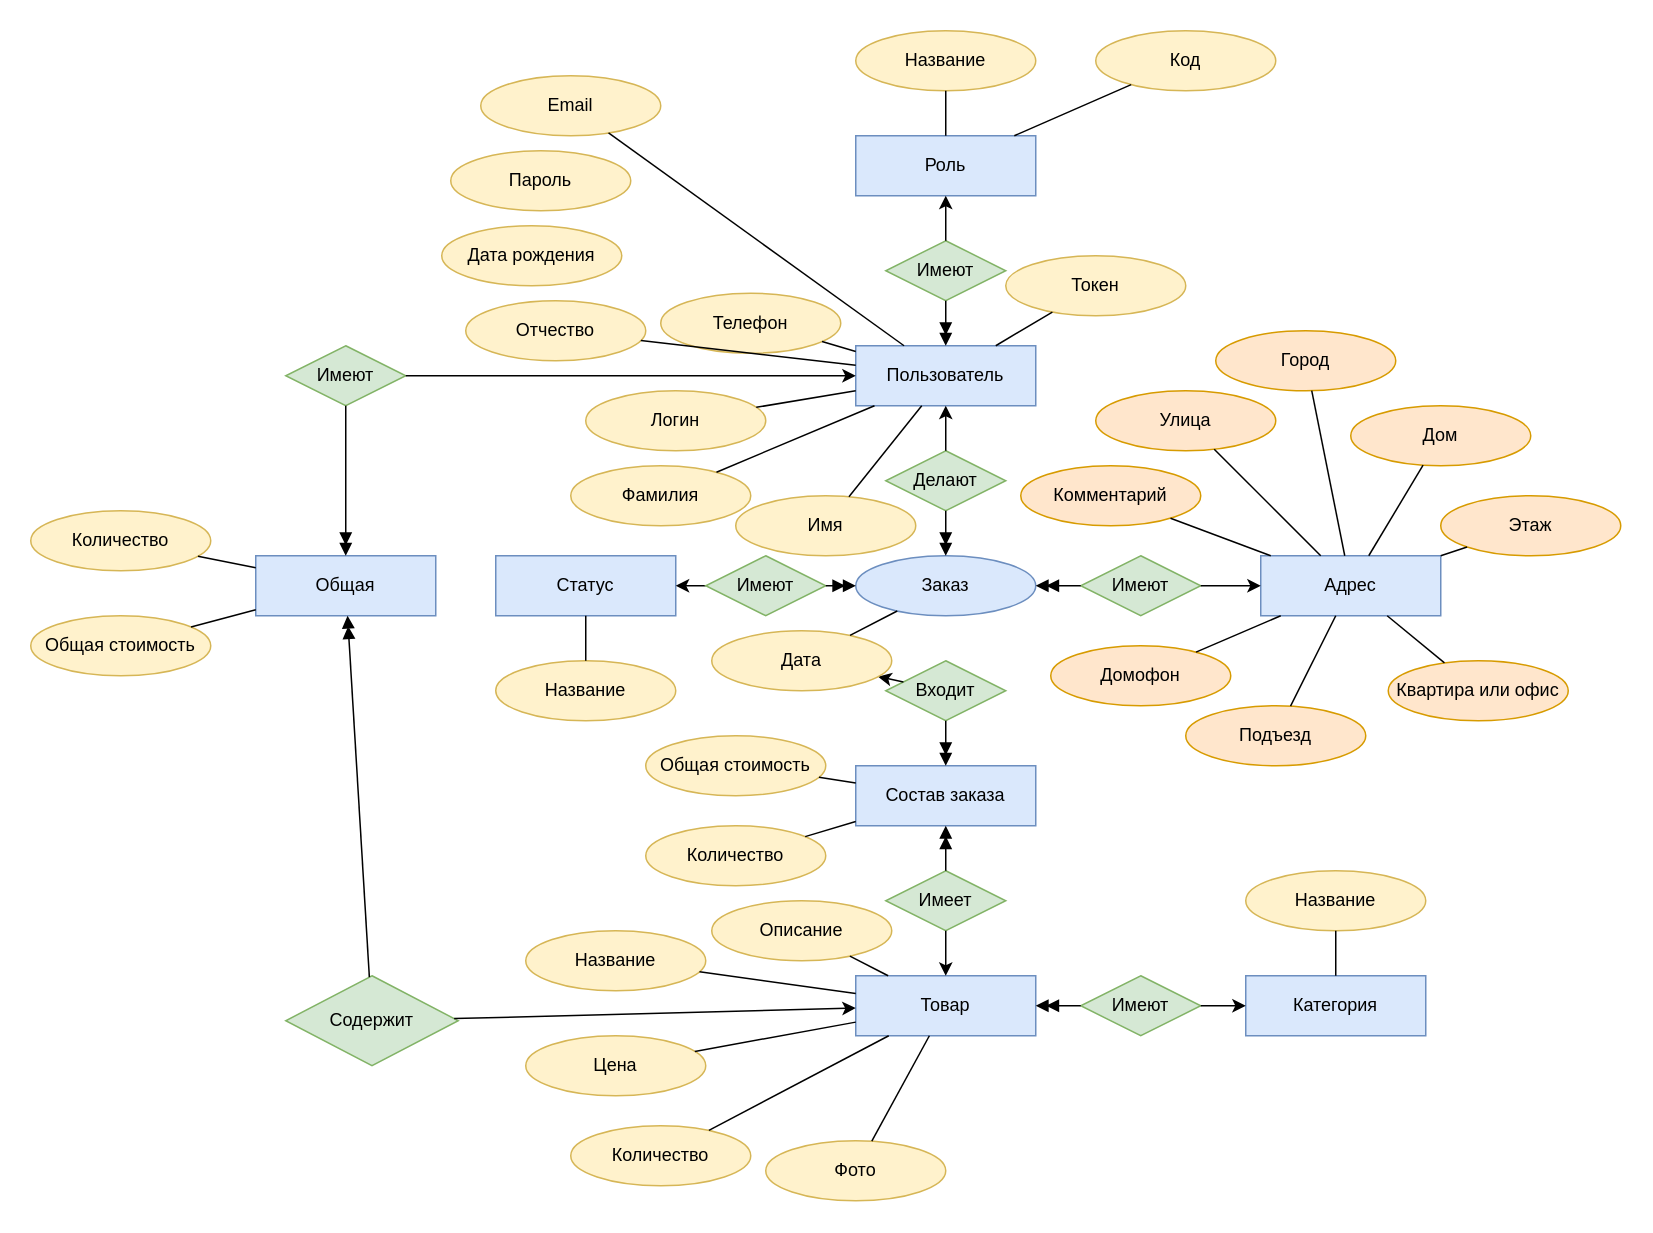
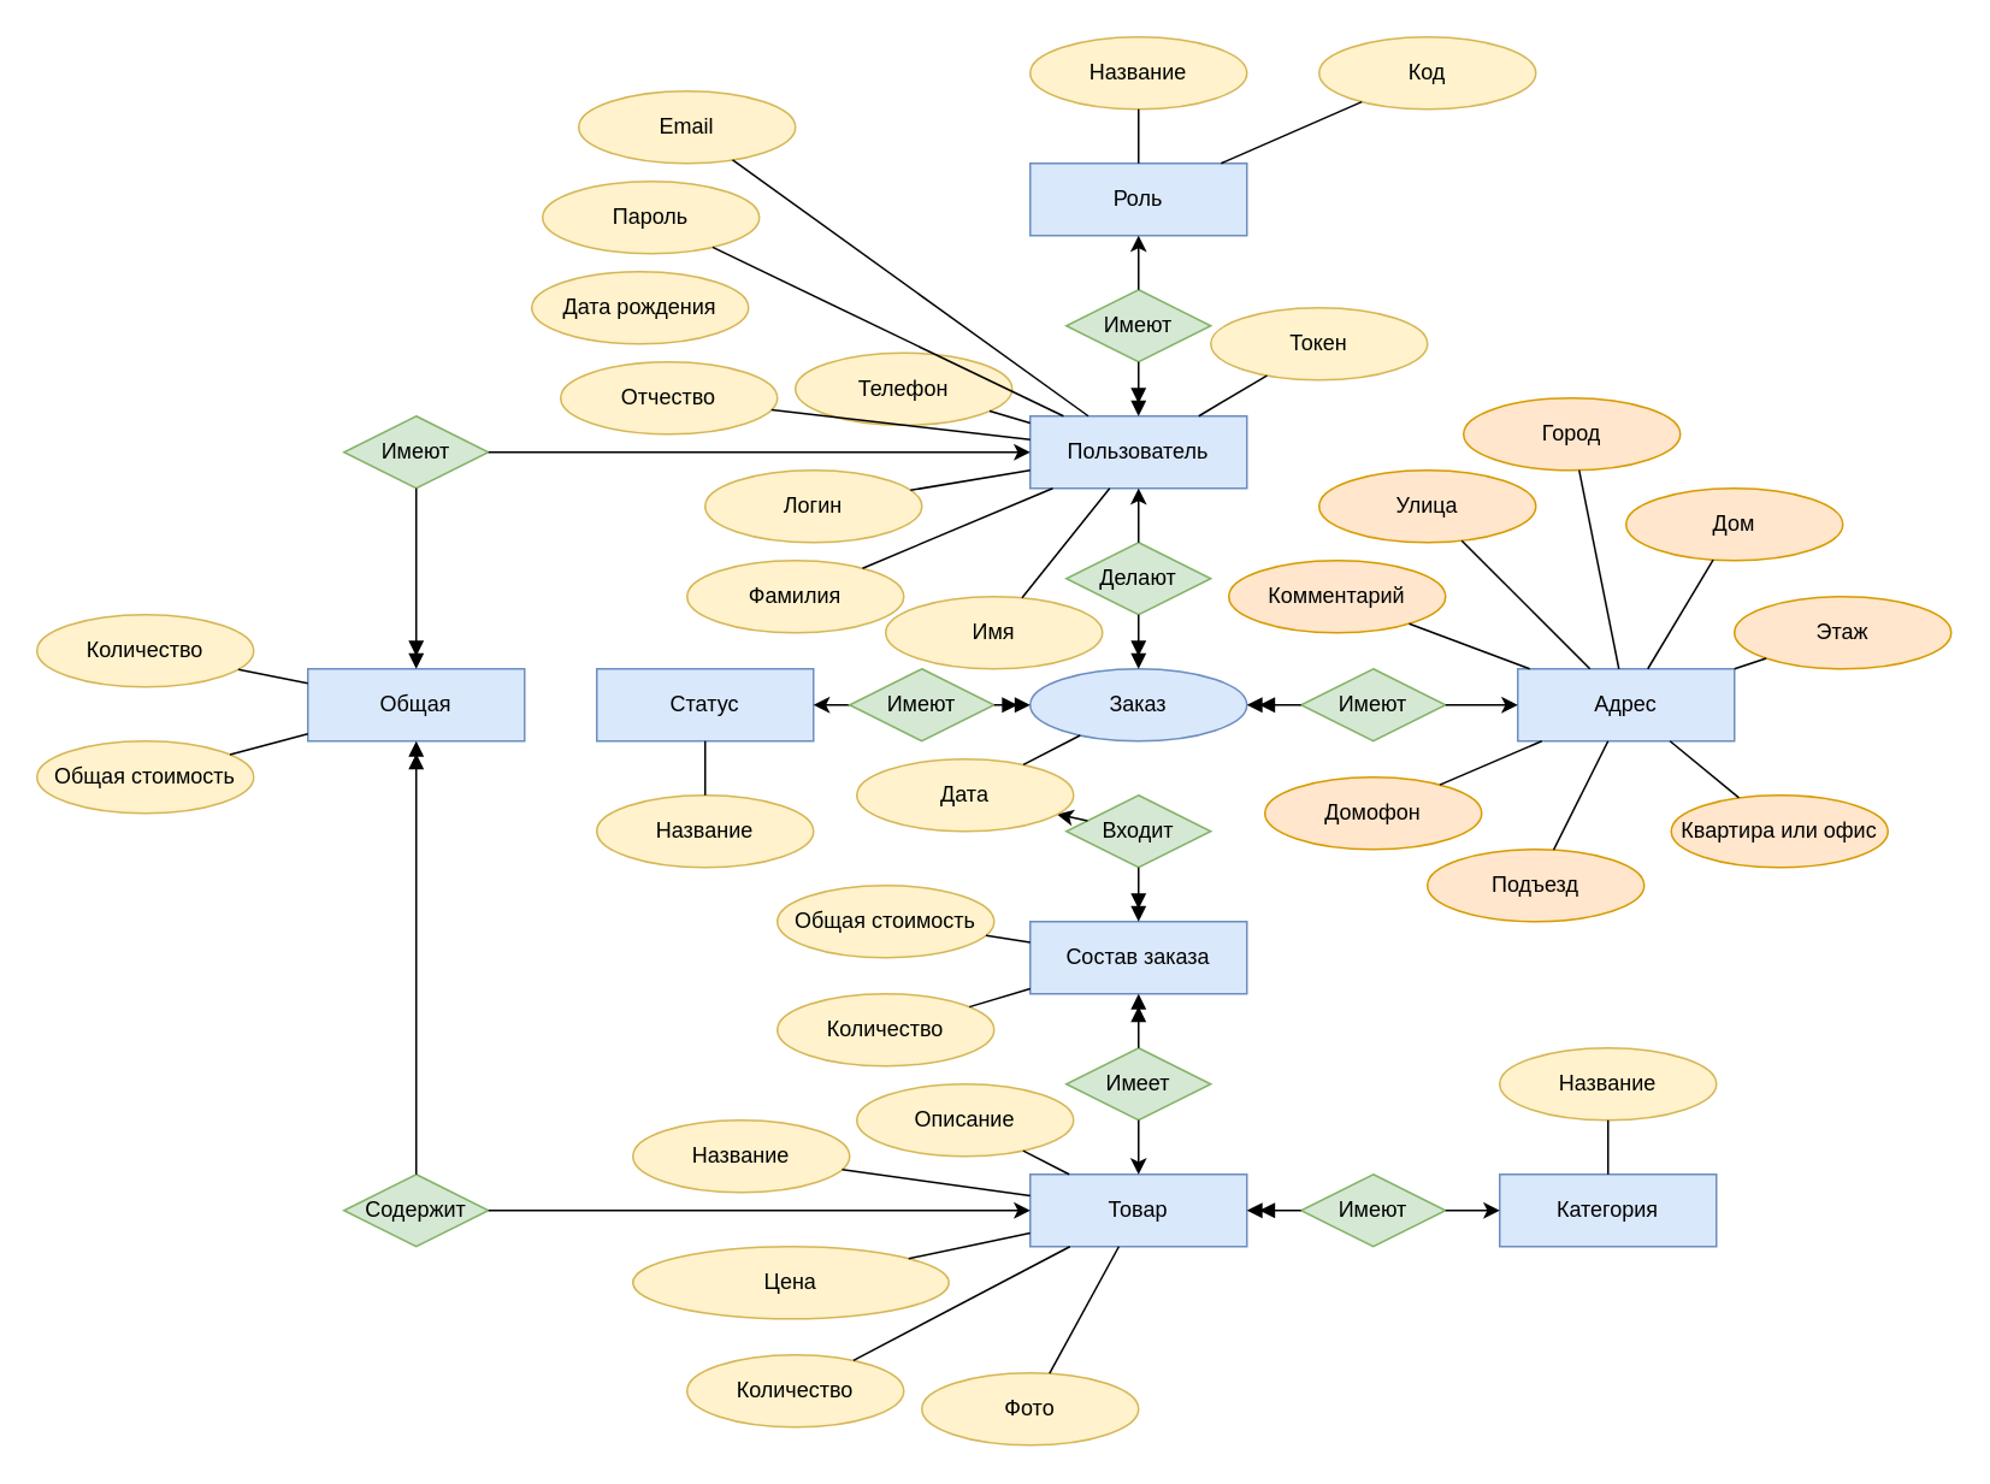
+ <mxCell id="80" value="" style="endArrow=none;html=1;rounded=0;" edge="1" parent="1" source="68" target="19"><mxGeometry width="50" height="50" relative="1" as="geometry"><mxPoint x="559" y="241" as="sourcePoint" /><mxPoint x="580" y="246" as="targetPoint" /></mxGeometry></mxCell>
- <mxCell id="48" value="Содержит" style="rhombus;whiteSpace=wrap;html=1;fillColor=#d5e8d4;strokeColor=#82b366;" vertex="1" parent="1"><mxGeometry x="190" y="650" width="115" height="60" as="geometry" /></mxCell>
+ <mxCell id="48" value="Содержит" style="rhombus;whiteSpace=wrap;html=1;fillColor=#d5e8d4;strokeColor=#82b366;" vertex="1" parent="1"><mxGeometry x="190" y="650" width="80" height="40" as="geometry" /></mxCell>
- <mxCell id="60" value="Цена" style="ellipse;whiteSpace=wrap;html=1;fillColor=#fff2cc;strokeColor=#d6b656;" vertex="1" parent="1"><mxGeometry x="350" y="690" width="120" height="40" as="geometry" /></mxCell>
+ <mxCell id="60" value="Цена" style="ellipse;whiteSpace=wrap;html=1;fillColor=#fff2cc;strokeColor=#d6b656;" vertex="1" parent="1"><mxGeometry x="350" y="690" width="175" height="40" as="geometry" /></mxCell>
